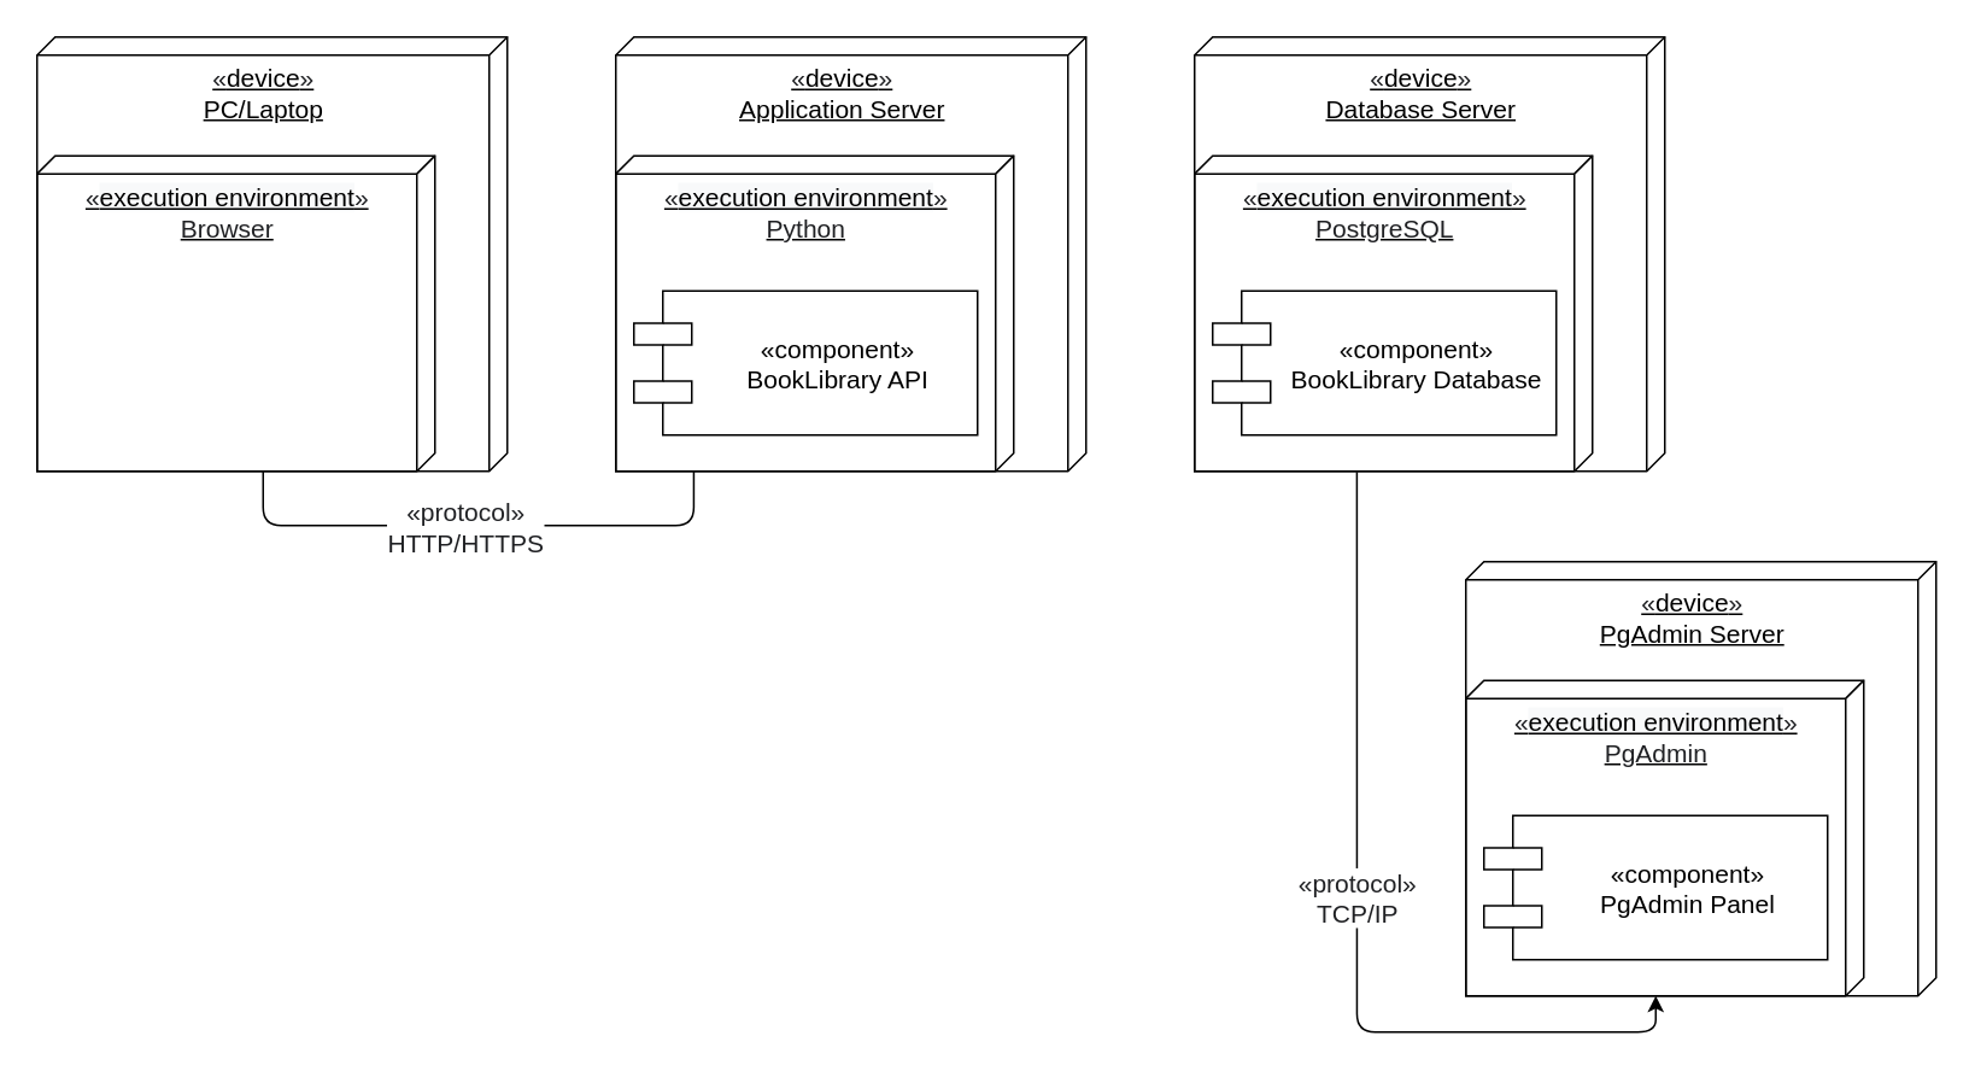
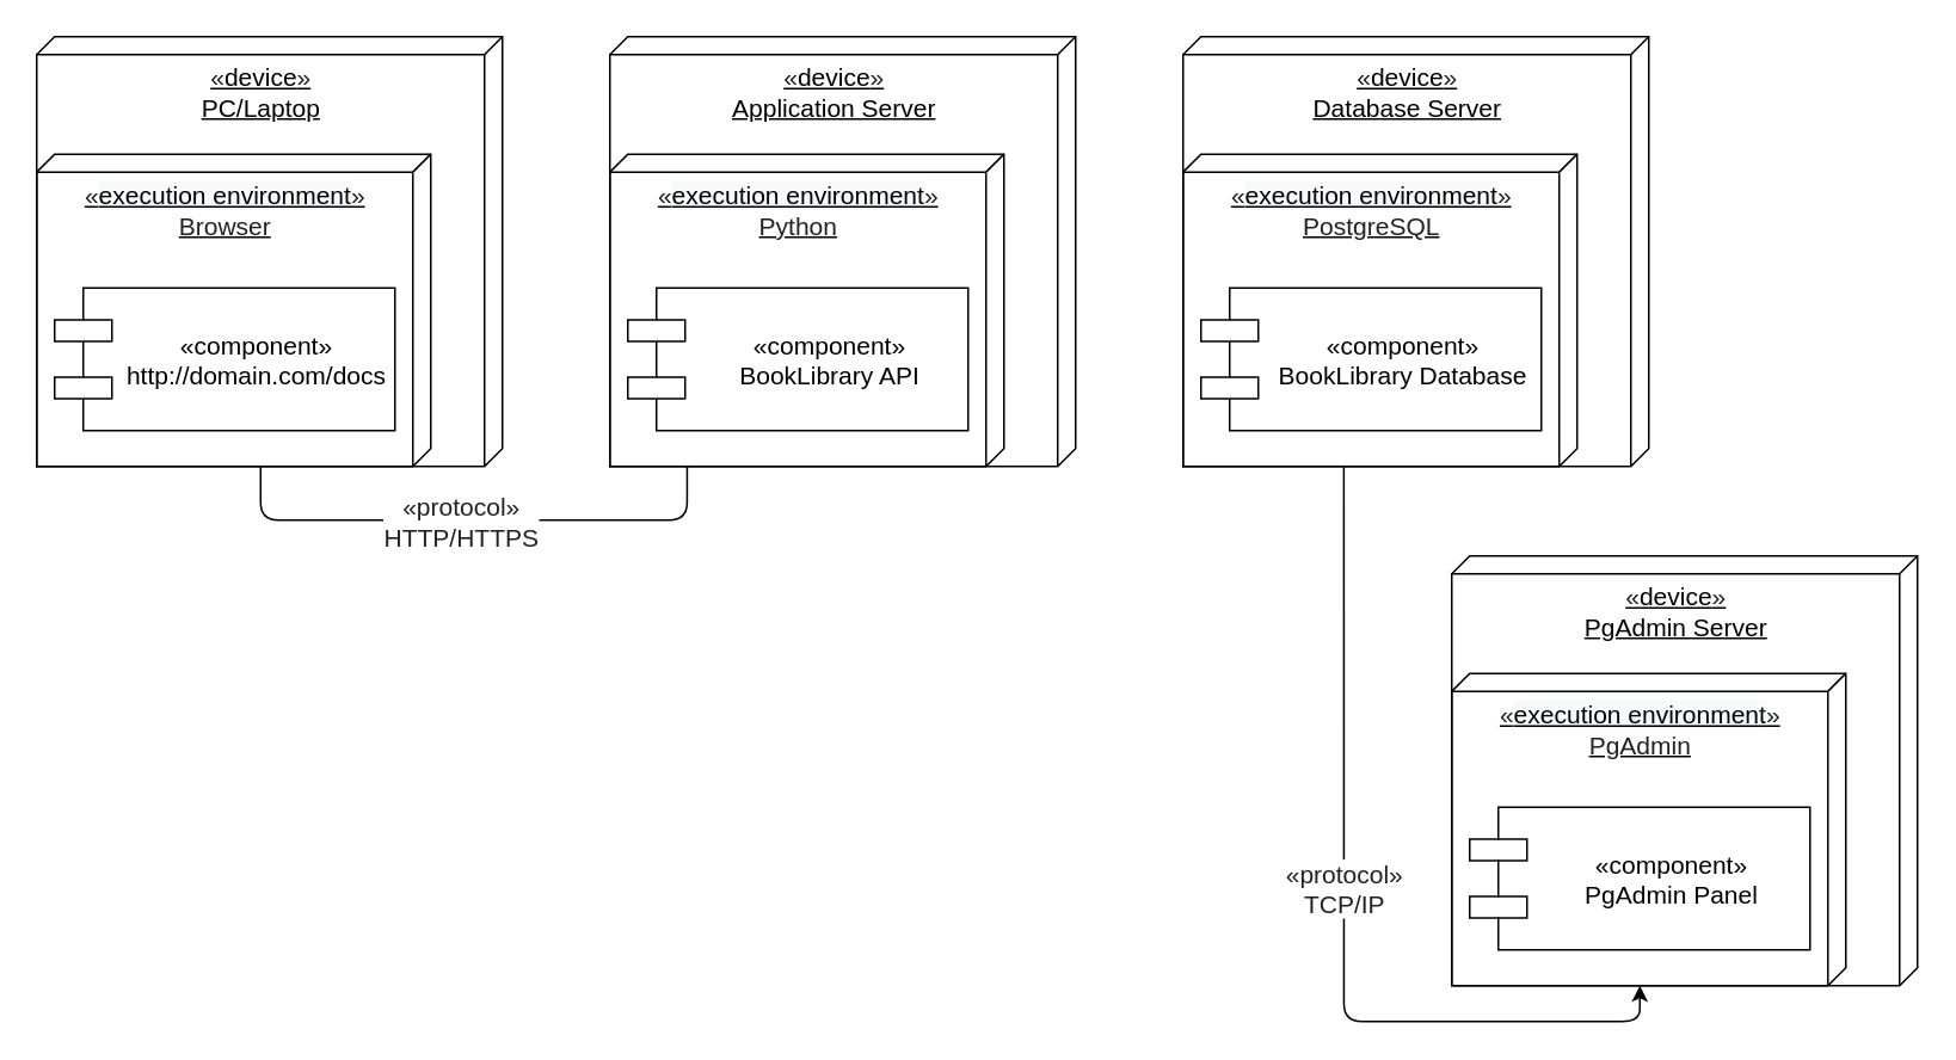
+ <mxCell id="5" value="«component»&#10;http://domain.com/docs" style="shape=component;align=center;spacingLeft=36;shadow=0;comic=0;fillColor=none;gradientColor=#808080;fontSize=14;" parent="2" vertex="1"><mxGeometry x="10" y="140.34" width="190" height="79.66" as="geometry" /></mxCell>
